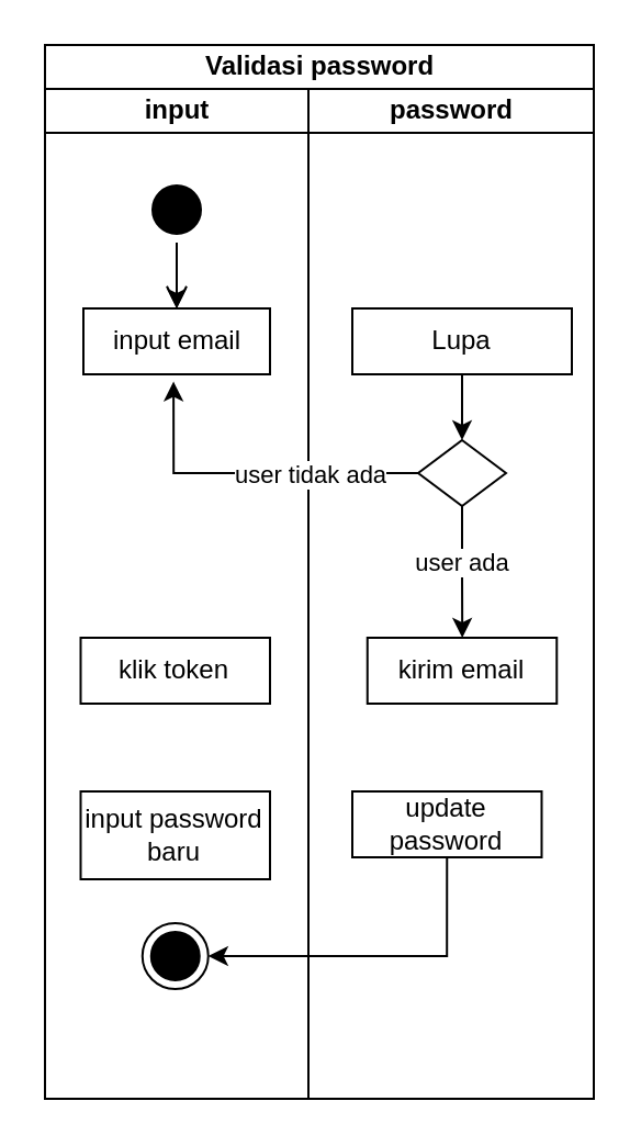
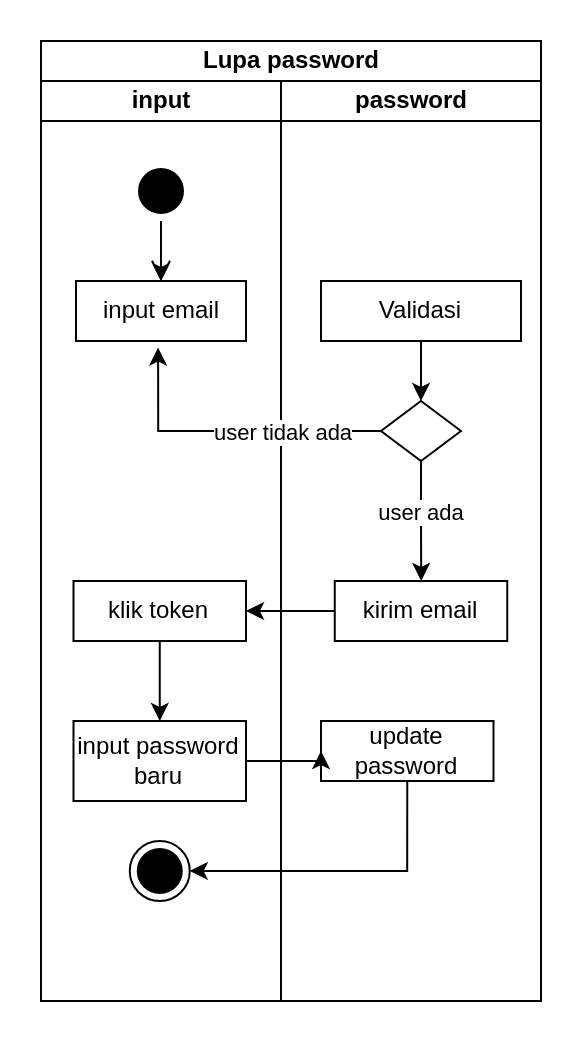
- <mxCell id="2" value="Validasi password" style="swimlane;childLayout=stackLayout;resizeParent=1;resizeParentMax=0;startSize=20;html=1;" parent="1" vertex="1"><mxGeometry x="20" y="20" width="250" height="480" as="geometry" /></mxCell>
+ <mxCell id="2" value="Lupa password" style="swimlane;childLayout=stackLayout;resizeParent=1;resizeParentMax=0;startSize=20;html=1;" parent="1" vertex="1"><mxGeometry x="20" y="20" width="250" height="480" as="geometry" /></mxCell>
- <mxCell id="14" value="Lupa" style="html=1;whiteSpace=wrap;" parent="12" vertex="1"><mxGeometry x="20" y="100" width="100" height="30" as="geometry" /></mxCell>
+ <mxCell id="14" value="Validasi" style="html=1;whiteSpace=wrap;" parent="12" vertex="1"><mxGeometry x="20" y="100" width="100" height="30" as="geometry" /></mxCell>
+ <mxCell id="22" style="edgeStyle=orthogonalEdgeStyle;rounded=0;orthogonalLoop=1;jettySize=auto;html=1;exitX=0;exitY=0.5;exitDx=0;exitDy=0;entryX=1;entryY=0.5;entryDx=0;entryDy=0;" parent="2" source="18" target="10" edge="1"><mxGeometry relative="1" as="geometry" /></mxCell>
+ <mxCell id="9" style="edgeStyle=orthogonalEdgeStyle;rounded=0;orthogonalLoop=1;jettySize=auto;html=1;exitX=0.5;exitY=1;exitDx=0;exitDy=0;entryX=0.5;entryY=0;entryDx=0;entryDy=0;" parent="3" source="10" target="11" edge="1"><mxGeometry relative="1" as="geometry" /></mxCell>
+ <mxCell id="23" style="edgeStyle=orthogonalEdgeStyle;rounded=0;orthogonalLoop=1;jettySize=auto;html=1;exitX=1;exitY=0.5;exitDx=0;exitDy=0;entryX=0;entryY=0.5;entryDx=0;entryDy=0;" parent="2" source="11" target="19" edge="1"><mxGeometry relative="1" as="geometry" /></mxCell>
